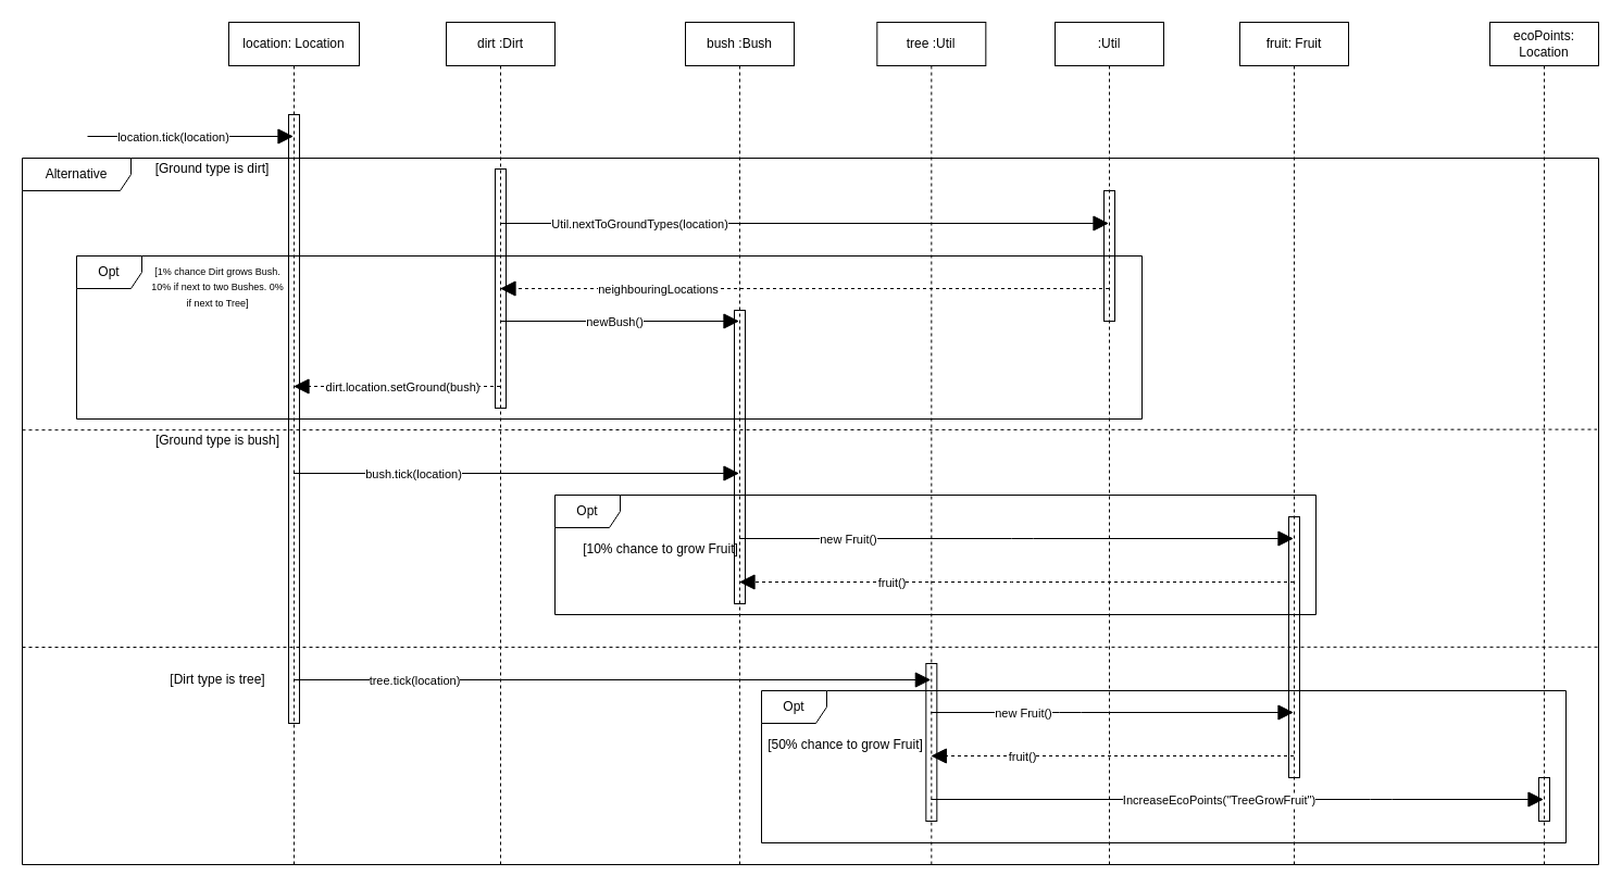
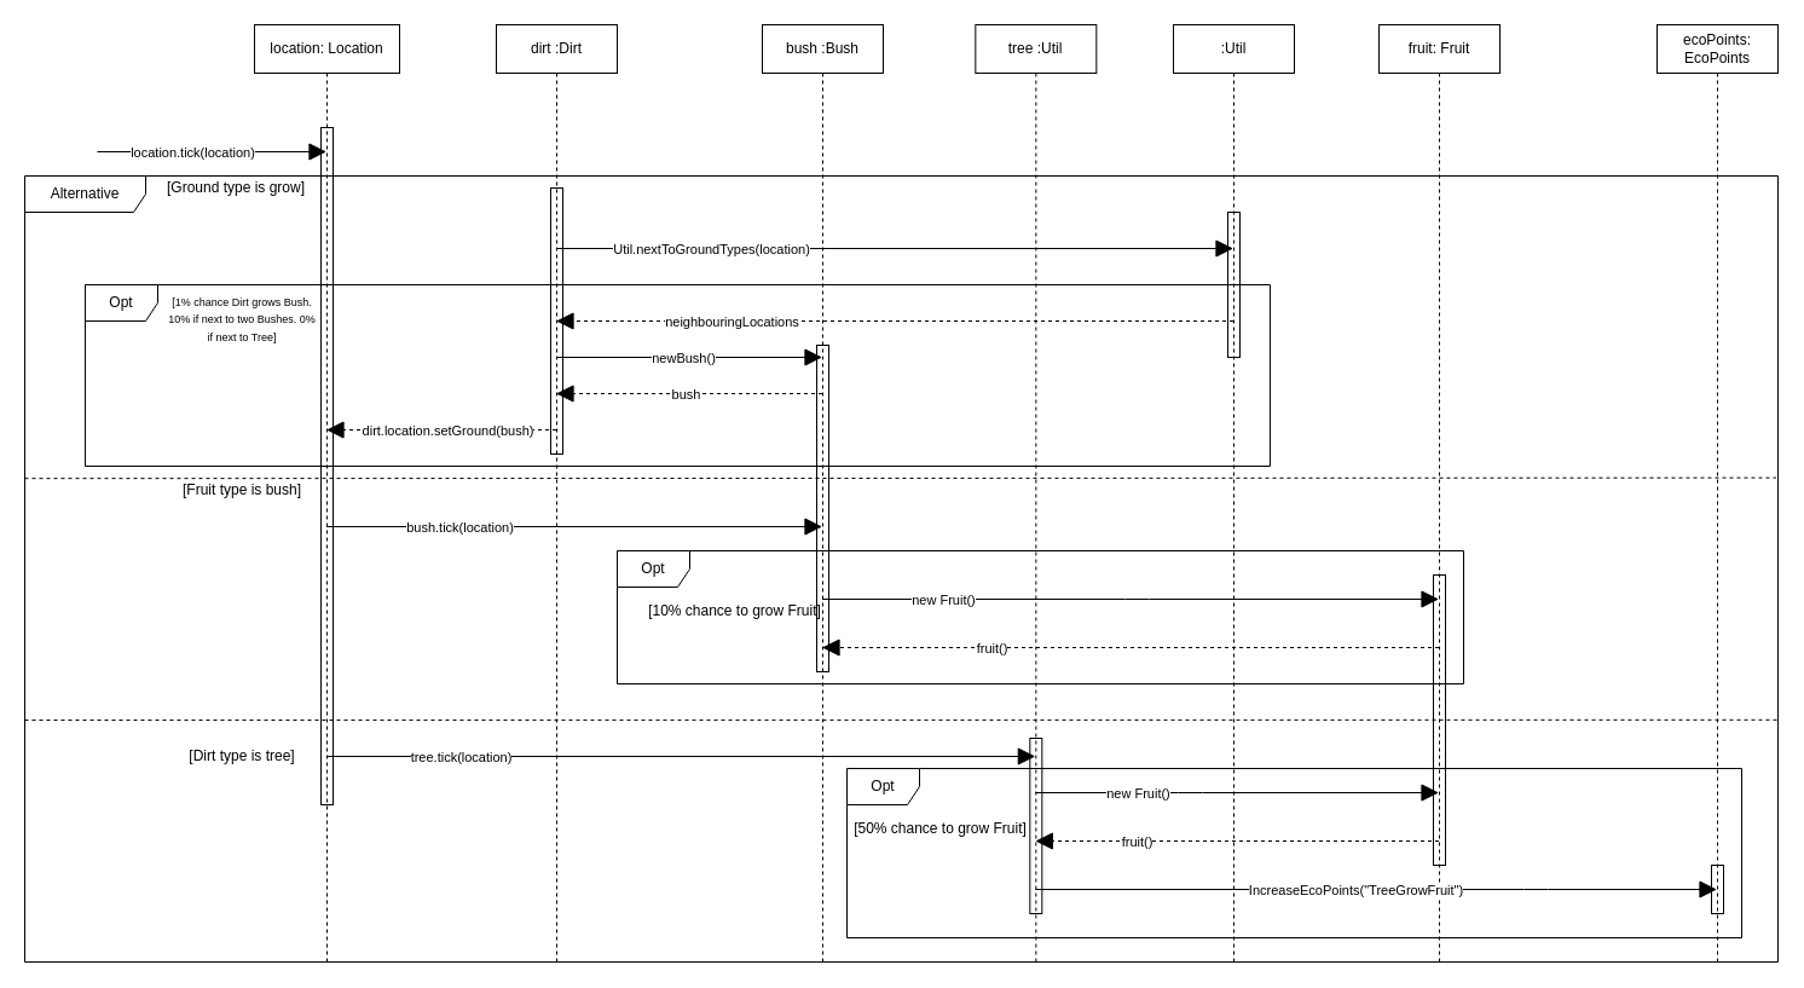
- <mxCell id="37" value="ecoPoints: Location" style="shape=umlLifeline;perimeter=lifelinePerimeter;whiteSpace=wrap;html=1;container=0;collapsible=0;recursiveResize=0;outlineConnect=0;" vertex="1" parent="1"><mxGeometry x="1370" y="20" width="100" height="775" as="geometry" /></mxCell>
+ <mxCell id="37" value="ecoPoints: EcoPoints" style="shape=umlLifeline;perimeter=lifelinePerimeter;whiteSpace=wrap;html=1;container=0;collapsible=0;recursiveResize=0;outlineConnect=0;" vertex="1" parent="1"><mxGeometry x="1370" y="20" width="100" height="775" as="geometry" /></mxCell>
- <mxCell id="28" value="[Ground type is dirt]" style="text;html=1;strokeColor=none;fillColor=none;align=center;verticalAlign=middle;whiteSpace=wrap;rounded=0;" parent="1" vertex="1"><mxGeometry x="135" y="145" width="120" height="20" as="geometry" /></mxCell>
+ <mxCell id="28" value="[Ground type is grow]" style="text;html=1;strokeColor=none;fillColor=none;align=center;verticalAlign=middle;whiteSpace=wrap;rounded=0;" parent="1" vertex="1"><mxGeometry x="135" y="145" width="120" height="20" as="geometry" /></mxCell>
+ <mxCell id="21" value="" style="endArrow=block;endFill=1;endSize=12;html=1;snapToPoint=1;dashed=1;" parent="1" source="13" target="11" edge="1"><mxGeometry x="40" y="50" width="160" as="geometry"><mxPoint x="839.5" y="325" as="sourcePoint" /><mxPoint x="459.667" y="325" as="targetPoint" /><Array as="points"><mxPoint x="600" y="325" /></Array></mxGeometry></mxCell>
+ <mxCell id="22" value="bush" style="edgeLabel;html=1;align=center;verticalAlign=middle;resizable=0;points=[];" parent="21" vertex="1" connectable="0"><mxGeometry x="-0.321" relative="1" as="geometry"><mxPoint x="-38" as="offset" /></mxGeometry></mxCell>
- <mxCell id="35" value="[Ground type is bush]" style="text;html=1;strokeColor=none;fillColor=none;align=center;verticalAlign=middle;whiteSpace=wrap;rounded=0;" parent="1" vertex="1"><mxGeometry x="140" y="395" width="120" height="20" as="geometry" /></mxCell>
+ <mxCell id="35" value="[Fruit type is bush]" style="text;html=1;strokeColor=none;fillColor=none;align=center;verticalAlign=middle;whiteSpace=wrap;rounded=0;" parent="1" vertex="1"><mxGeometry x="140" y="395" width="120" height="20" as="geometry" /></mxCell>
